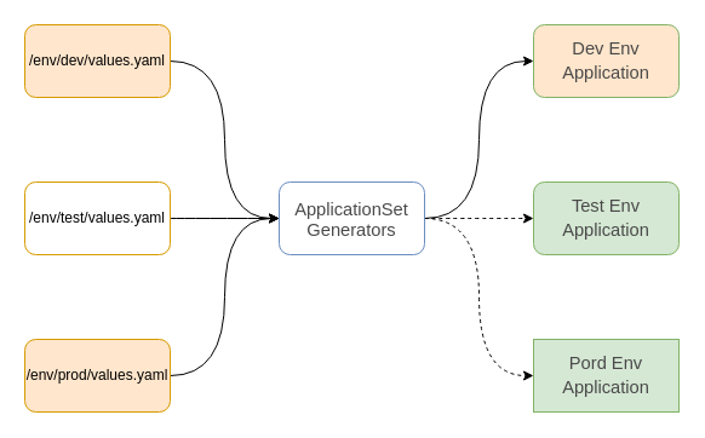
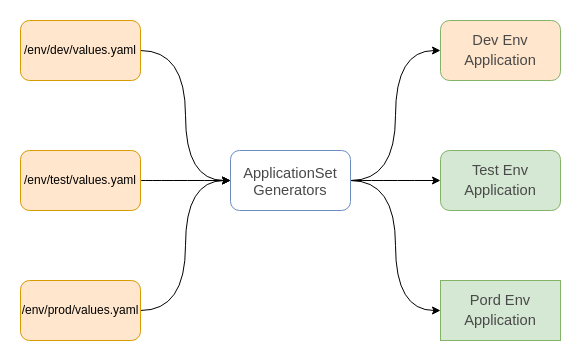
- <mxCell id="12" value="/env/test/values.yaml" style="rounded=1;whiteSpace=wrap;html=1;fillColor=#ffffff;strokeColor=#d79b00;" vertex="1" parent="1"><mxGeometry x="20" y="150" width="120" height="60" as="geometry" /></mxCell>
+ <mxCell id="12" value="/env/test/values.yaml" style="rounded=1;whiteSpace=wrap;html=1;fillColor=#ffe6cc;strokeColor=#d79b00;" vertex="1" parent="1"><mxGeometry x="20" y="150" width="120" height="60" as="geometry" /></mxCell>
- <mxCell id="3" style="edgeStyle=orthogonalEdgeStyle;curved=1;rounded=0;orthogonalLoop=1;jettySize=auto;html=1;exitX=1;exitY=0.5;exitDx=0;exitDy=0;entryX=0;entryY=0.5;entryDx=0;entryDy=0;dashed=1;" edge="1" parent="1" source="5" target="7"><mxGeometry relative="1" as="geometry" /></mxCell>
+ <mxCell id="3" style="edgeStyle=orthogonalEdgeStyle;curved=1;rounded=0;orthogonalLoop=1;jettySize=auto;html=1;exitX=1;exitY=0.5;exitDx=0;exitDy=0;entryX=0;entryY=0.5;entryDx=0;entryDy=0;" edge="1" parent="1" source="5" target="7"><mxGeometry relative="1" as="geometry" /></mxCell>
- <mxCell id="4" style="edgeStyle=orthogonalEdgeStyle;curved=1;rounded=0;orthogonalLoop=1;jettySize=auto;html=1;exitX=1;exitY=0.5;exitDx=0;exitDy=0;entryX=0;entryY=0.5;entryDx=0;entryDy=0;dashed=1;" edge="1" parent="1" source="5" target="8"><mxGeometry relative="1" as="geometry" /></mxCell>
+ <mxCell id="4" style="edgeStyle=orthogonalEdgeStyle;curved=1;rounded=0;orthogonalLoop=1;jettySize=auto;html=1;exitX=1;exitY=0.5;exitDx=0;exitDy=0;entryX=0;entryY=0.5;entryDx=0;entryDy=0;" edge="1" parent="1" source="5" target="8"><mxGeometry relative="1" as="geometry" /></mxCell>
